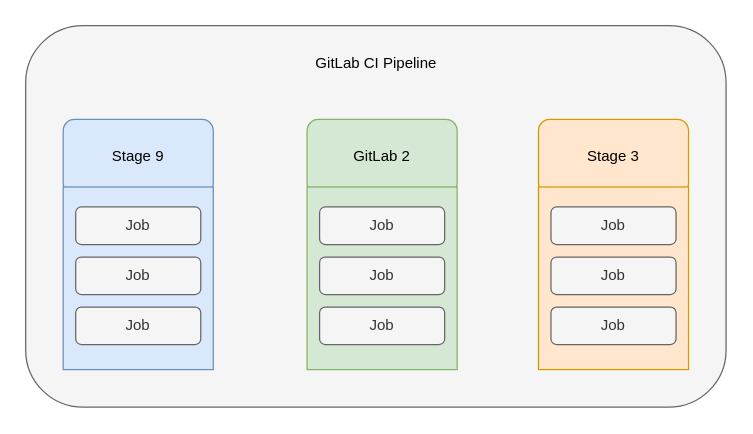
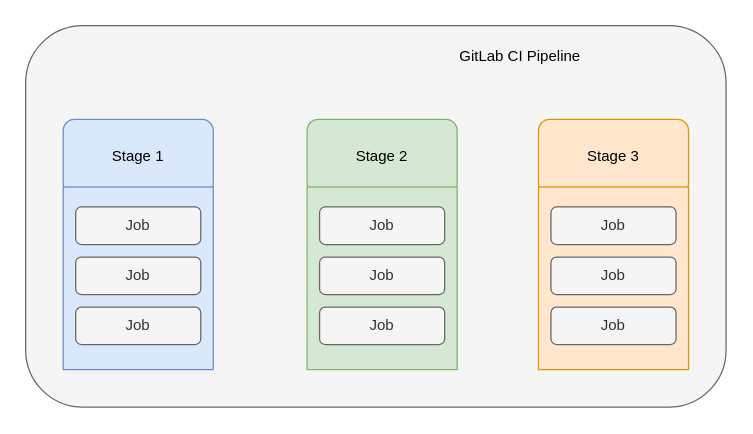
- <mxCell id="18" value="GitLab CI Pipeline" style="text;html=1;strokeColor=none;fillColor=none;align=center;verticalAlign=middle;whiteSpace=wrap;rounded=0;" vertex="1" parent="1"><mxGeometry x="237.5" y="35" width="125" height="30" as="geometry" /></mxCell>
+ <mxCell id="18" value="GitLab CI Pipeline" style="text;html=1;strokeColor=none;fillColor=none;align=center;verticalAlign=middle;whiteSpace=wrap;rounded=0;" vertex="1" parent="1"><mxGeometry x="352.5" y="30" width="125" height="30" as="geometry" /></mxCell>
- <mxCell id="3" value="Stage 9" style="rounded=1;whiteSpace=wrap;html=1;fillColor=#dae8fc;strokeColor=#6c8ebf;" vertex="1" parent="1"><mxGeometry x="50" y="95" width="120" height="60" as="geometry" /></mxCell>
+ <mxCell id="3" value="Stage 1" style="rounded=1;whiteSpace=wrap;html=1;fillColor=#dae8fc;strokeColor=#6c8ebf;" vertex="1" parent="1"><mxGeometry x="50" y="95" width="120" height="60" as="geometry" /></mxCell>
- <mxCell id="8" value="GitLab 2" style="rounded=1;whiteSpace=wrap;html=1;fillColor=#d5e8d4;strokeColor=#82b366;" vertex="1" parent="1"><mxGeometry x="245" y="95" width="120" height="60" as="geometry" /></mxCell>
+ <mxCell id="8" value="Stage 2" style="rounded=1;whiteSpace=wrap;html=1;fillColor=#d5e8d4;strokeColor=#82b366;" vertex="1" parent="1"><mxGeometry x="245" y="95" width="120" height="60" as="geometry" /></mxCell>
